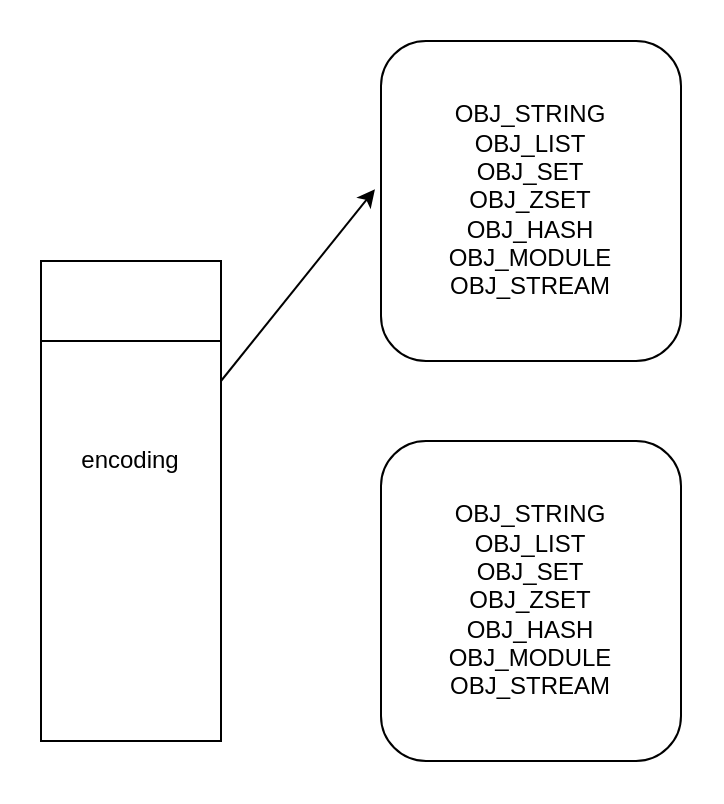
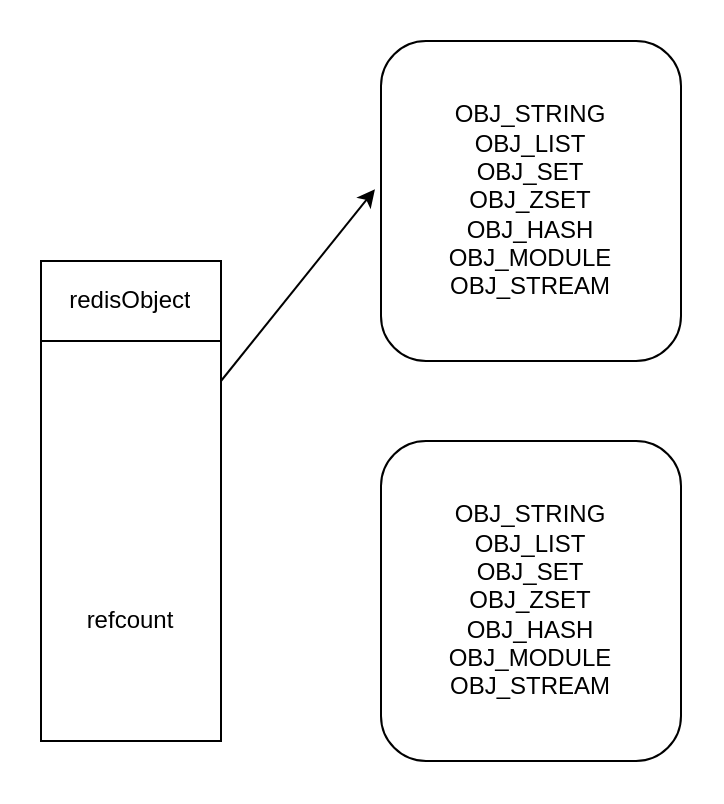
+ <mxCell id="4" value="redisObject" style="shape=partialRectangle;html=1;whiteSpace=wrap;connectable=0;fillColor=none;top=0;left=0;bottom=0;right=0;overflow=hidden;" vertex="1" parent="3"><mxGeometry width="90" height="40" as="geometry" /></mxCell>
- <mxCell id="7" value="encoding" style="shape=partialRectangle;html=1;whiteSpace=wrap;connectable=0;fillColor=none;top=0;left=0;bottom=0;right=0;overflow=hidden;" vertex="1" parent="6"><mxGeometry width="90" height="40" as="geometry" /></mxCell>
+ <mxCell id="10" value="refcount" style="shape=partialRectangle;html=1;whiteSpace=wrap;connectable=0;fillColor=none;top=0;left=0;bottom=0;right=0;overflow=hidden;" vertex="1" parent="9"><mxGeometry width="90" height="40" as="geometry" /></mxCell>
